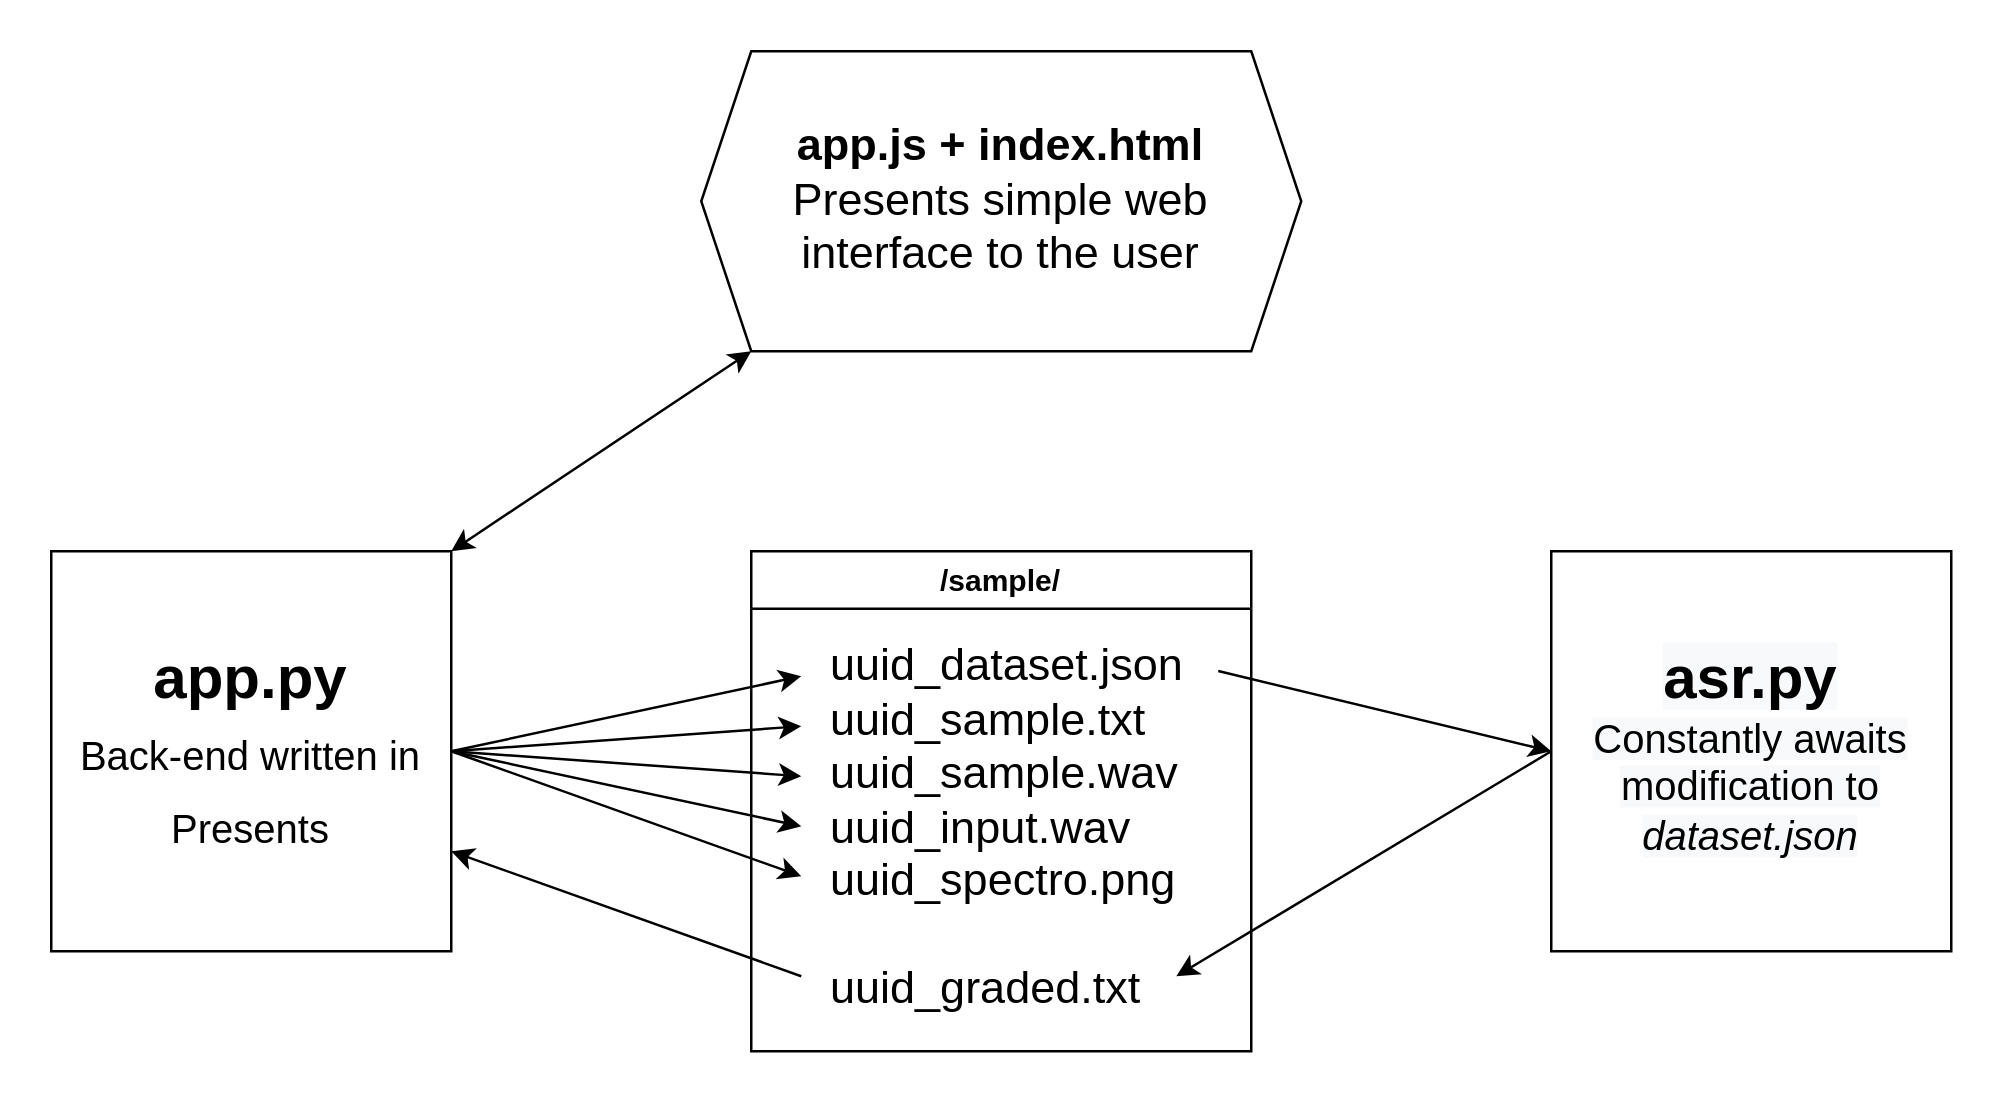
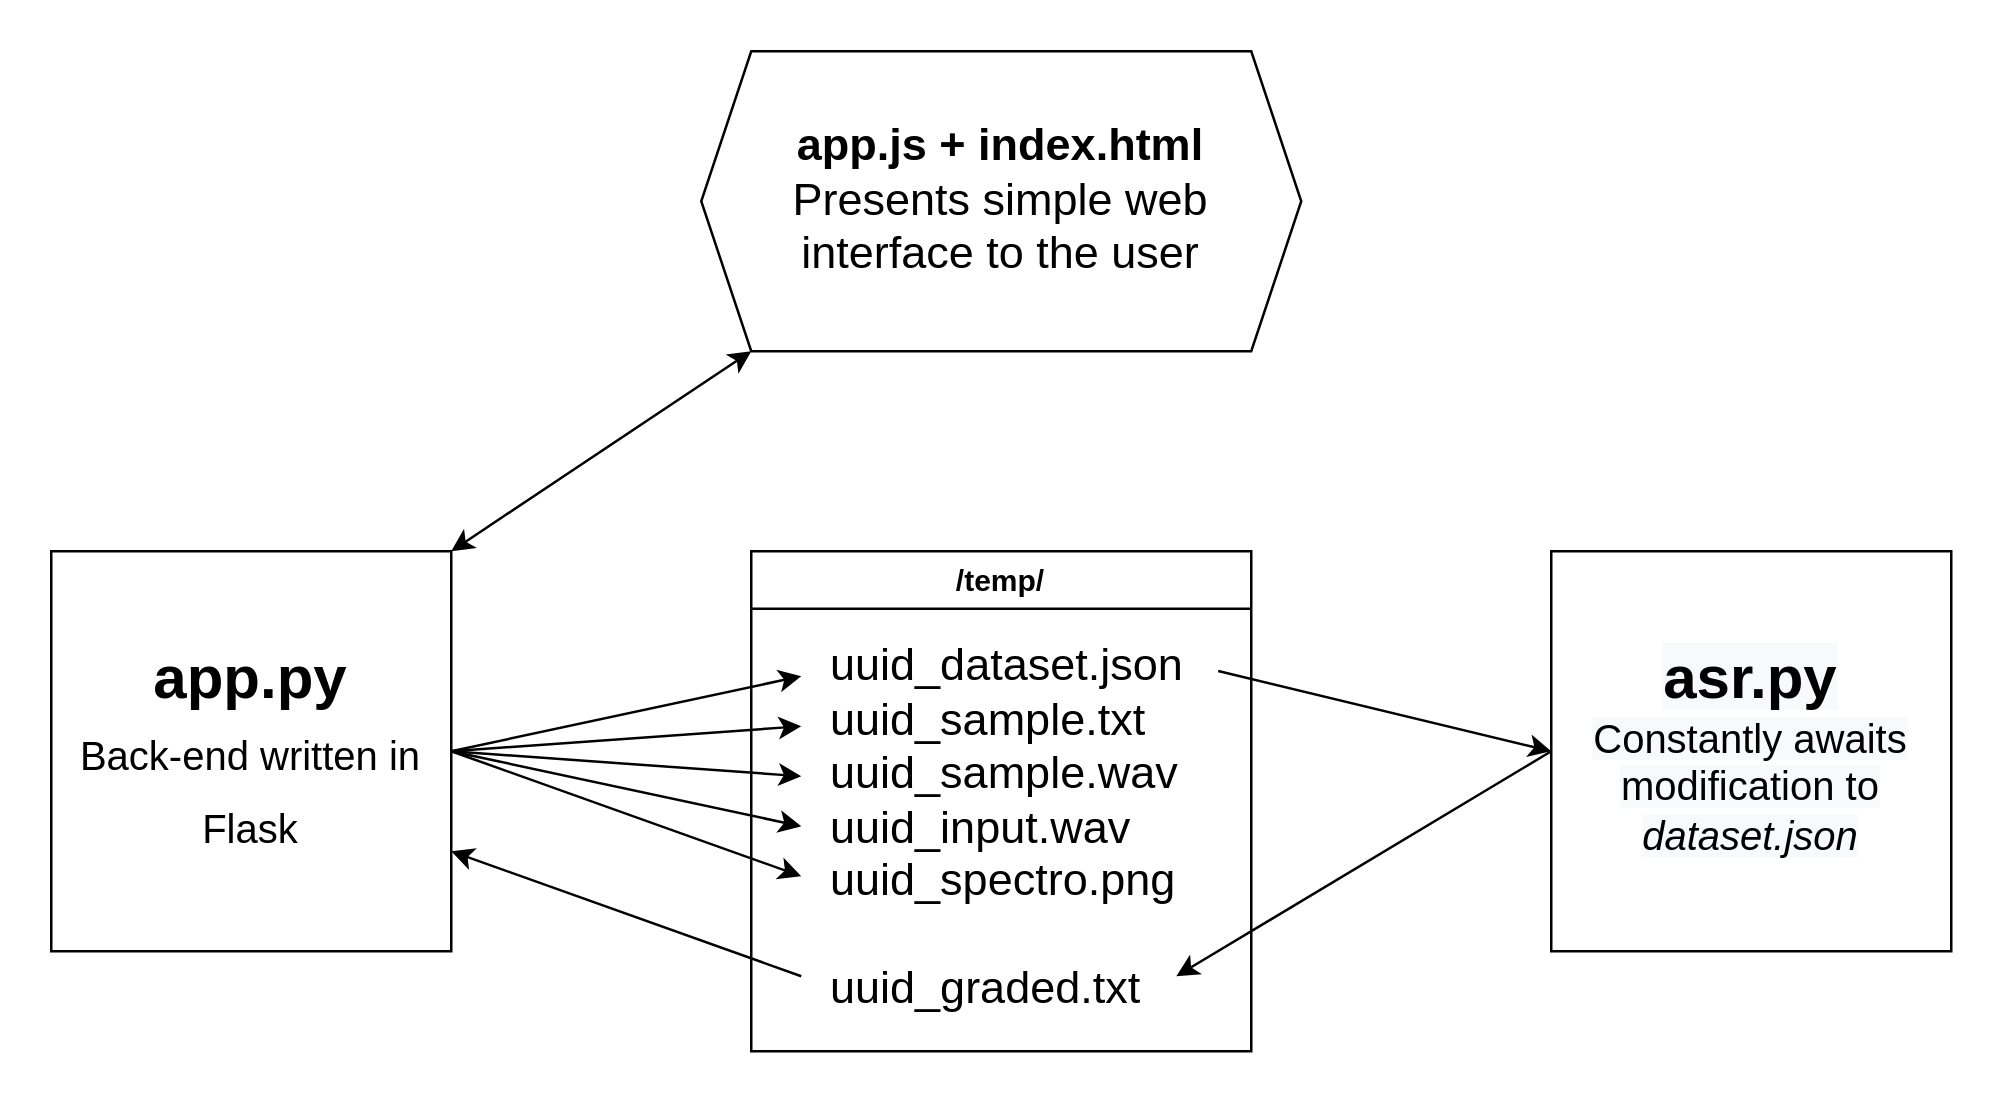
- <mxCell id="4" value="/sample/" style="swimlane;fontStyle=1" vertex="1" parent="1"><mxGeometry x="300" y="220" width="200" height="200" as="geometry" /></mxCell>
+ <mxCell id="4" value="/temp/" style="swimlane;fontStyle=1" vertex="1" parent="1"><mxGeometry x="300" y="220" width="200" height="200" as="geometry" /></mxCell>
- <mxCell id="2" value="&lt;b&gt;app.py&lt;/b&gt;&lt;br&gt;&lt;font size=&quot;3&quot;&gt;Back-end written in Presents&lt;/font&gt;" style="whiteSpace=wrap;html=1;aspect=fixed;fontSize=24;" parent="1" vertex="1"><mxGeometry x="20" y="220" width="160" height="160" as="geometry" /></mxCell>
+ <mxCell id="2" value="&lt;b&gt;app.py&lt;/b&gt;&lt;br&gt;&lt;font size=&quot;3&quot;&gt;Back-end written in Flask&lt;/font&gt;" style="whiteSpace=wrap;html=1;aspect=fixed;fontSize=24;" parent="1" vertex="1"><mxGeometry x="20" y="220" width="160" height="160" as="geometry" /></mxCell>
